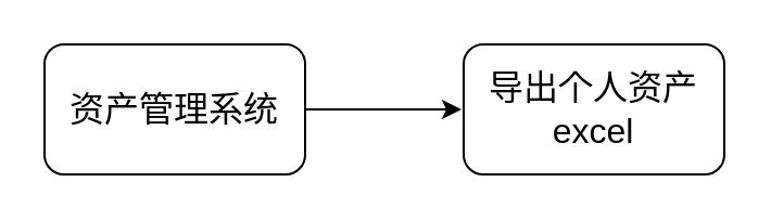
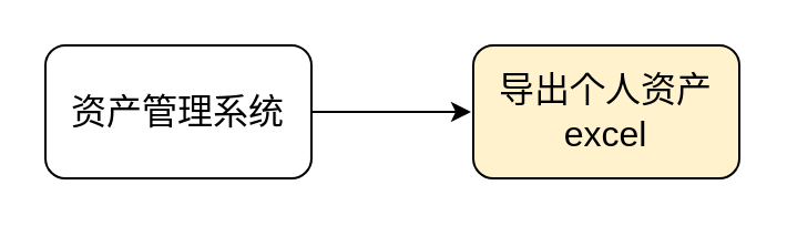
- <mxCell id="4" value="导出个人资产excel" style="rounded=1;whiteSpace=wrap;html=1;fontSize=16;" vertex="1" parent="1"><mxGeometry x="213" y="20" width="120" height="60" as="geometry" /></mxCell>
+ <mxCell id="4" value="导出个人资产excel" style="rounded=1;whiteSpace=wrap;html=1;fontSize=16;fillColor=#fff2cc;" vertex="1" parent="1"><mxGeometry x="213" y="20" width="120" height="60" as="geometry" /></mxCell>
